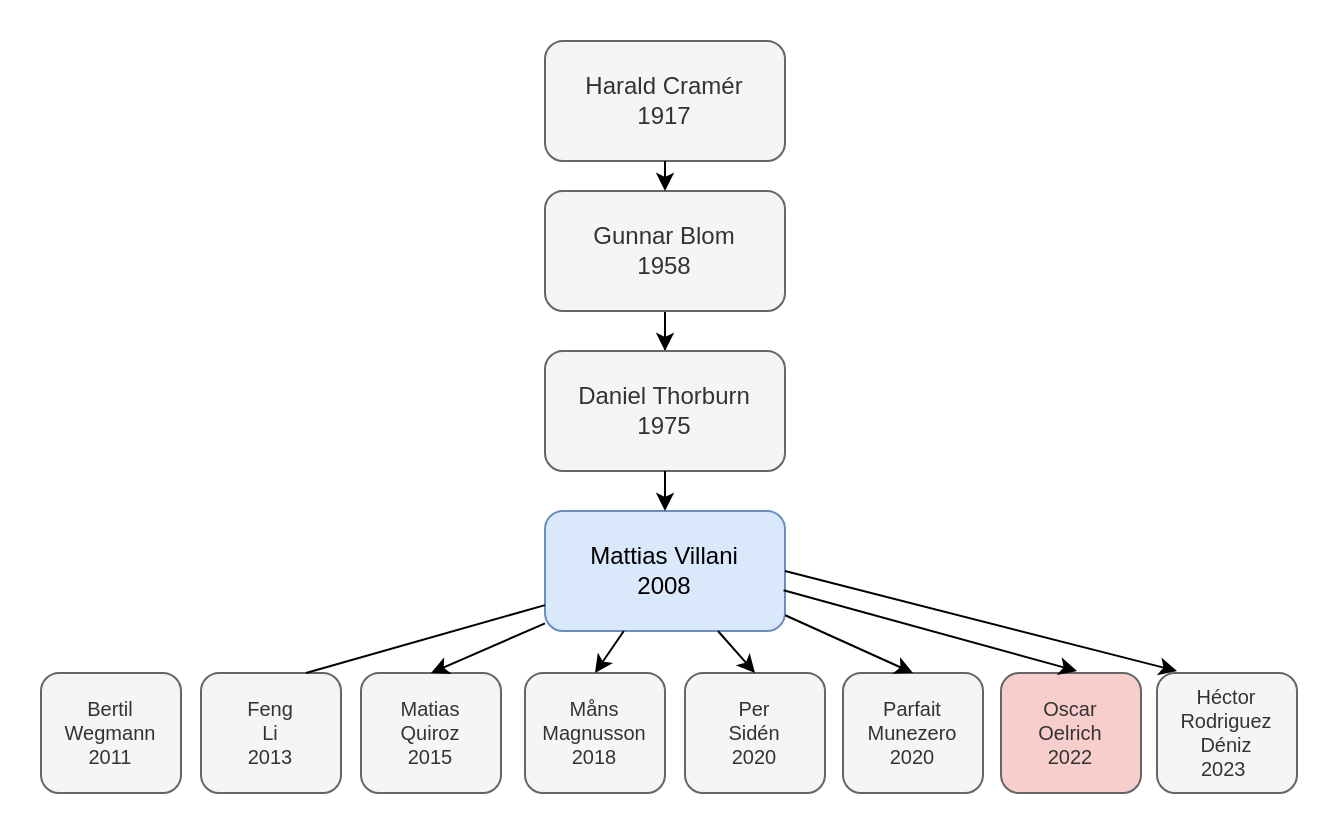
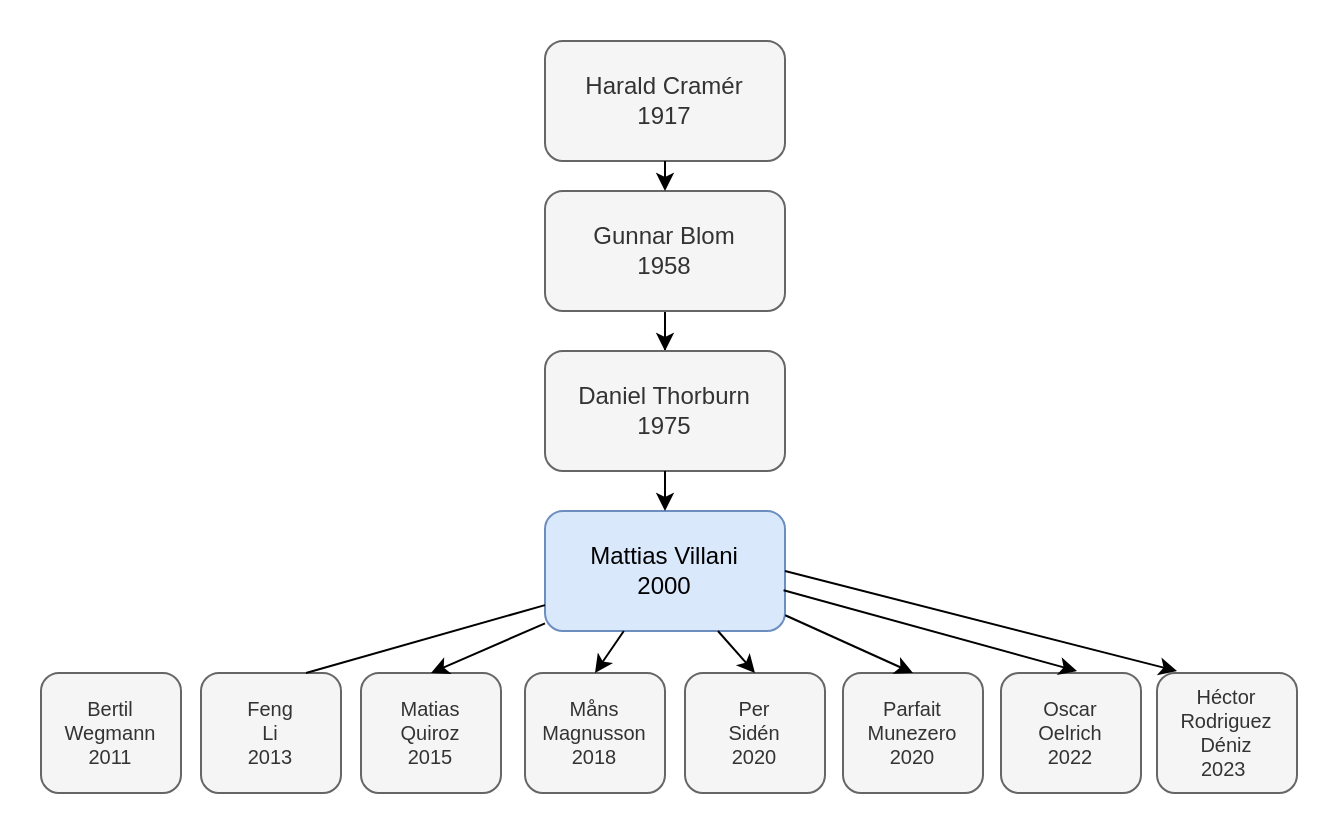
- <mxCell id="6" value="Mattias Villani&lt;br&gt;2008" style="rounded=1;whiteSpace=wrap;html=1;fillColor=#dae8fc;strokeColor=#6c8ebf;" parent="1" vertex="1"><mxGeometry x="272" y="255" width="120" height="60" as="geometry" /></mxCell>
+ <mxCell id="6" value="Mattias Villani&lt;br&gt;2000" style="rounded=1;whiteSpace=wrap;html=1;fillColor=#dae8fc;strokeColor=#6c8ebf;" parent="1" vertex="1"><mxGeometry x="272" y="255" width="120" height="60" as="geometry" /></mxCell>
- <mxCell id="19" value="Oscar &lt;br&gt;Oelrich&lt;br&gt;2022" style="rounded=1;whiteSpace=wrap;html=1;fillColor=#f8cecc;fontColor=#333333;strokeColor=#666666;fontSize=10;" parent="1" vertex="1"><mxGeometry x="500" y="336" width="70" height="60" as="geometry" /></mxCell>
+ <mxCell id="19" value="Oscar &lt;br&gt;Oelrich&lt;br&gt;2022" style="rounded=1;whiteSpace=wrap;html=1;fillColor=#f5f5f5;fontColor=#333333;strokeColor=#666666;fontSize=10;" parent="1" vertex="1"><mxGeometry x="500" y="336" width="70" height="60" as="geometry" /></mxCell>
